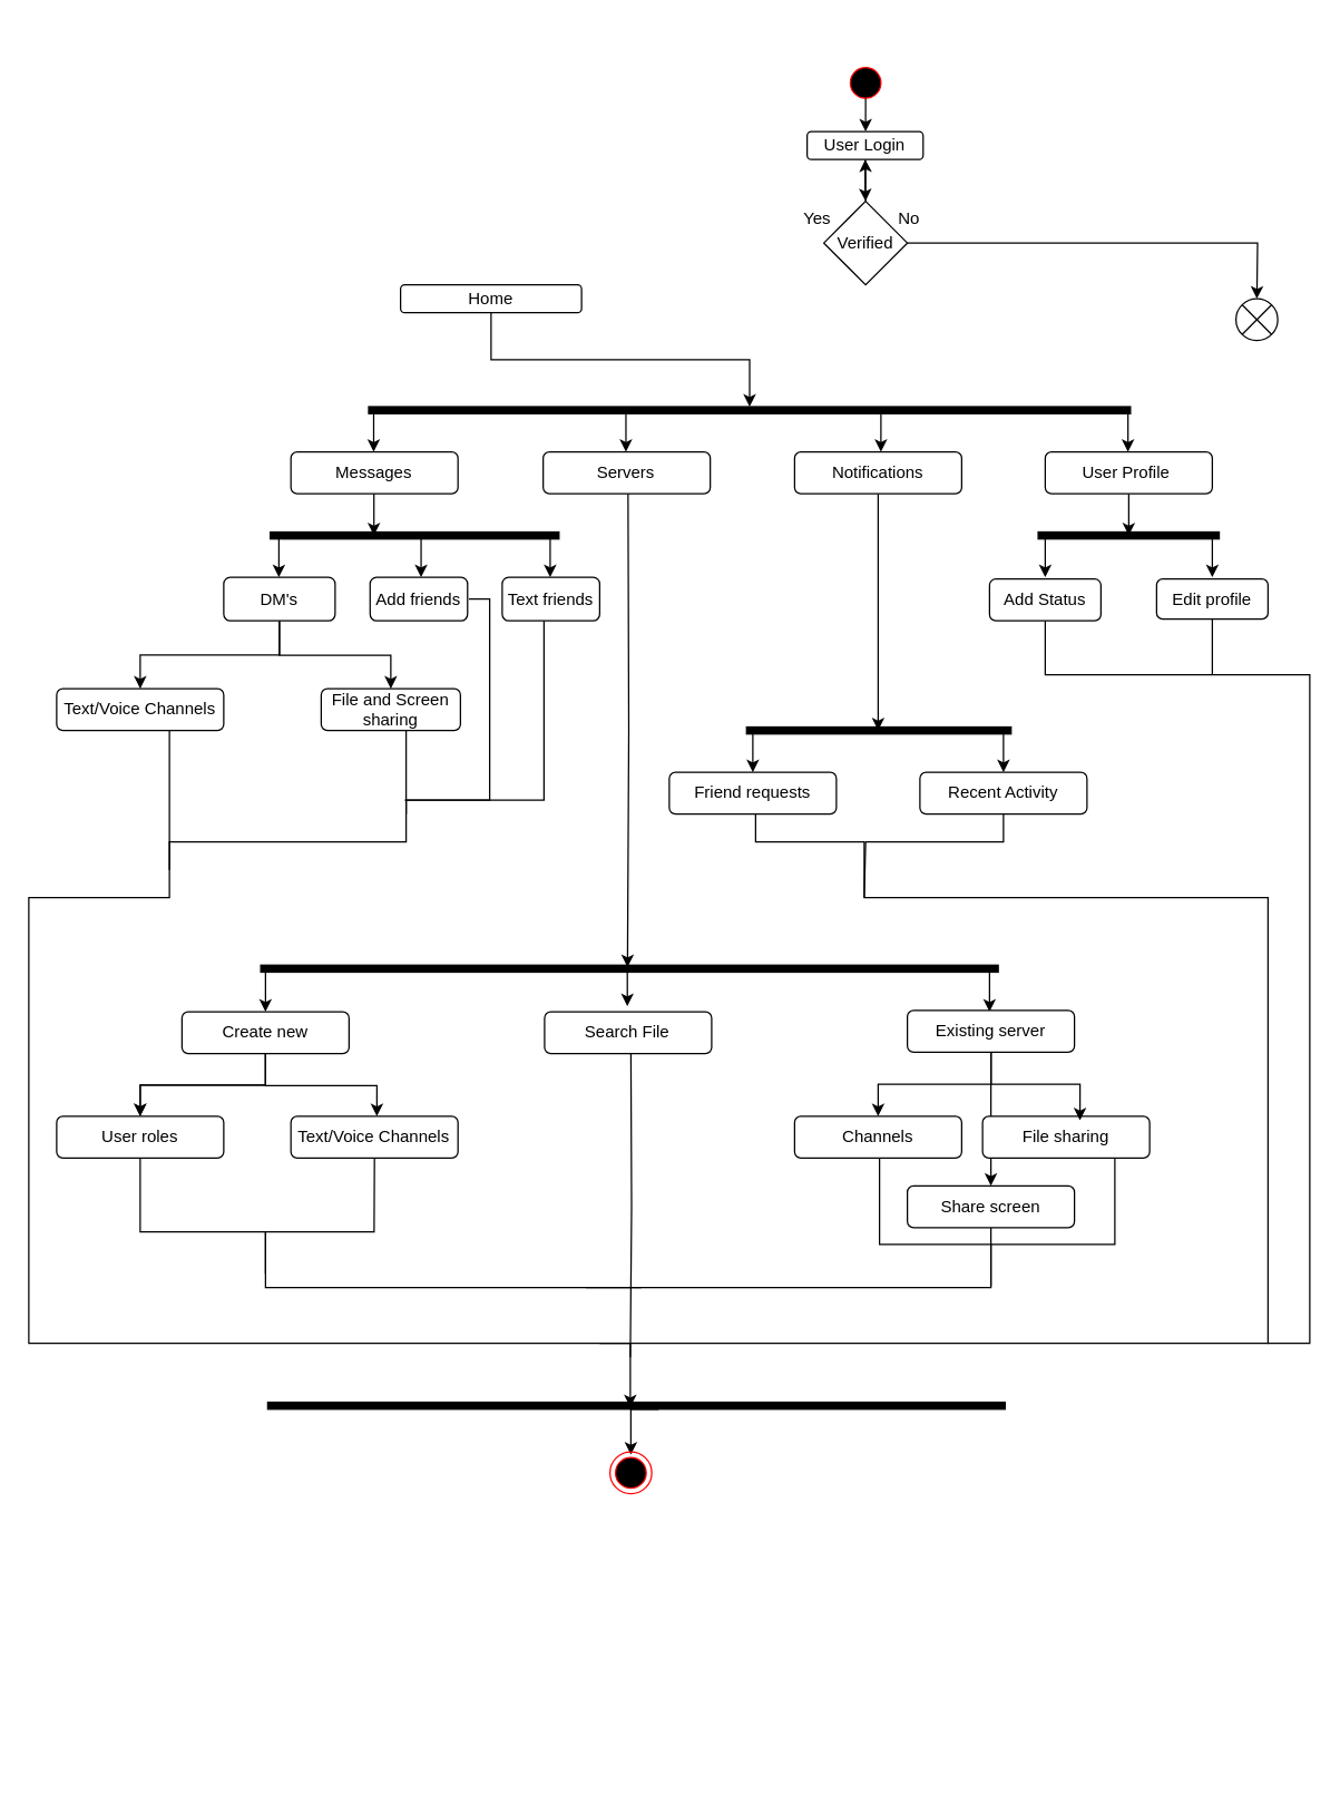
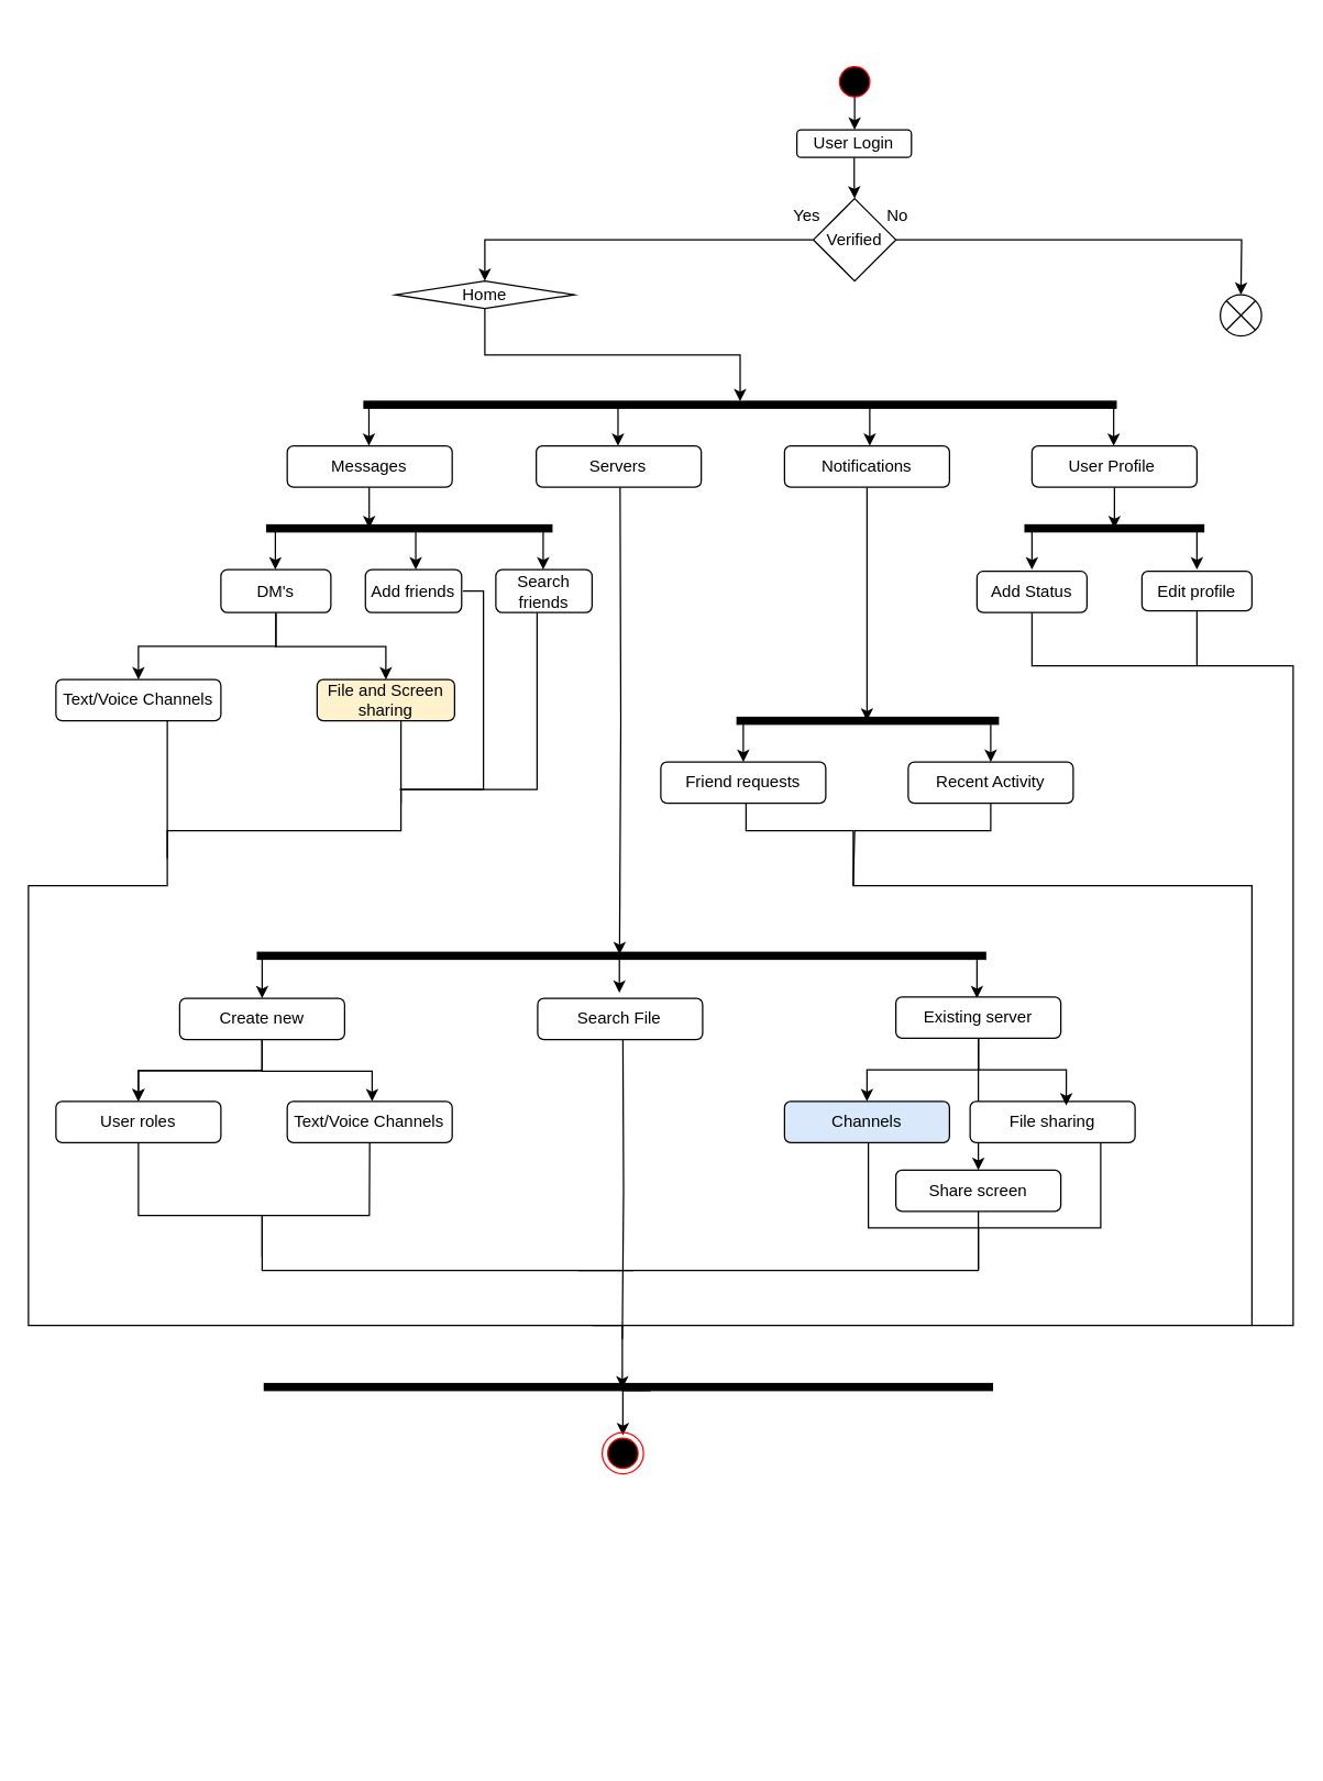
- <mxCell id="7" value="" style="edgeStyle=orthogonalEdgeStyle;rounded=0;orthogonalLoop=1;jettySize=auto;html=1;" parent="1" source="8" target="5" edge="1"><mxGeometry relative="1" as="geometry"><mxPoint x="407" y="224" as="targetPoint" /></mxGeometry></mxCell>
+ <mxCell id="7" value="" style="edgeStyle=orthogonalEdgeStyle;rounded=0;orthogonalLoop=1;jettySize=auto;html=1;entryX=0.5;entryY=0;entryDx=0;entryDy=0;" parent="1" source="8" target="9" edge="1"><mxGeometry relative="1" as="geometry"><mxPoint x="407" y="224" as="targetPoint" /></mxGeometry></mxCell>
- <mxCell id="9" value="Home" style="rounded=1;whiteSpace=wrap;html=1;fillColor=none;" parent="1" vertex="1"><mxGeometry x="287" y="204" width="130" height="20" as="geometry" /></mxCell>
+ <mxCell id="9" value="Home" style="rhombus;whiteSpace=wrap;html=1;fillColor=none;" parent="1" vertex="1"><mxGeometry x="287" y="204" width="130" height="20" as="geometry" /></mxCell>
- <mxCell id="36" value="Text friends" style="rounded=1;whiteSpace=wrap;html=1;" parent="1" vertex="1"><mxGeometry x="360" y="414" width="70" height="31.25" as="geometry" /></mxCell>
+ <mxCell id="36" value="Search friends" style="rounded=1;whiteSpace=wrap;html=1;" parent="1" vertex="1"><mxGeometry x="360" y="414" width="70" height="31.25" as="geometry" /></mxCell>
- <mxCell id="40" value="File and Screen sharing" style="rounded=1;whiteSpace=wrap;html=1;" parent="1" vertex="1"><mxGeometry x="230" y="494.01" width="100" height="30" as="geometry" /></mxCell>
+ <mxCell id="40" value="File and Screen sharing" style="rounded=1;whiteSpace=wrap;html=1;fillColor=#fff2cc;" parent="1" vertex="1"><mxGeometry x="230" y="494.01" width="100" height="30" as="geometry" /></mxCell>
- <mxCell id="59" value="Channels" style="whiteSpace=wrap;html=1;rounded=1;" parent="1" vertex="1"><mxGeometry x="570" y="801" width="120" height="30" as="geometry" /></mxCell>
+ <mxCell id="59" value="Channels" style="whiteSpace=wrap;html=1;rounded=1;fillColor=#dae8fc;" parent="1" vertex="1"><mxGeometry x="570" y="801" width="120" height="30" as="geometry" /></mxCell>
